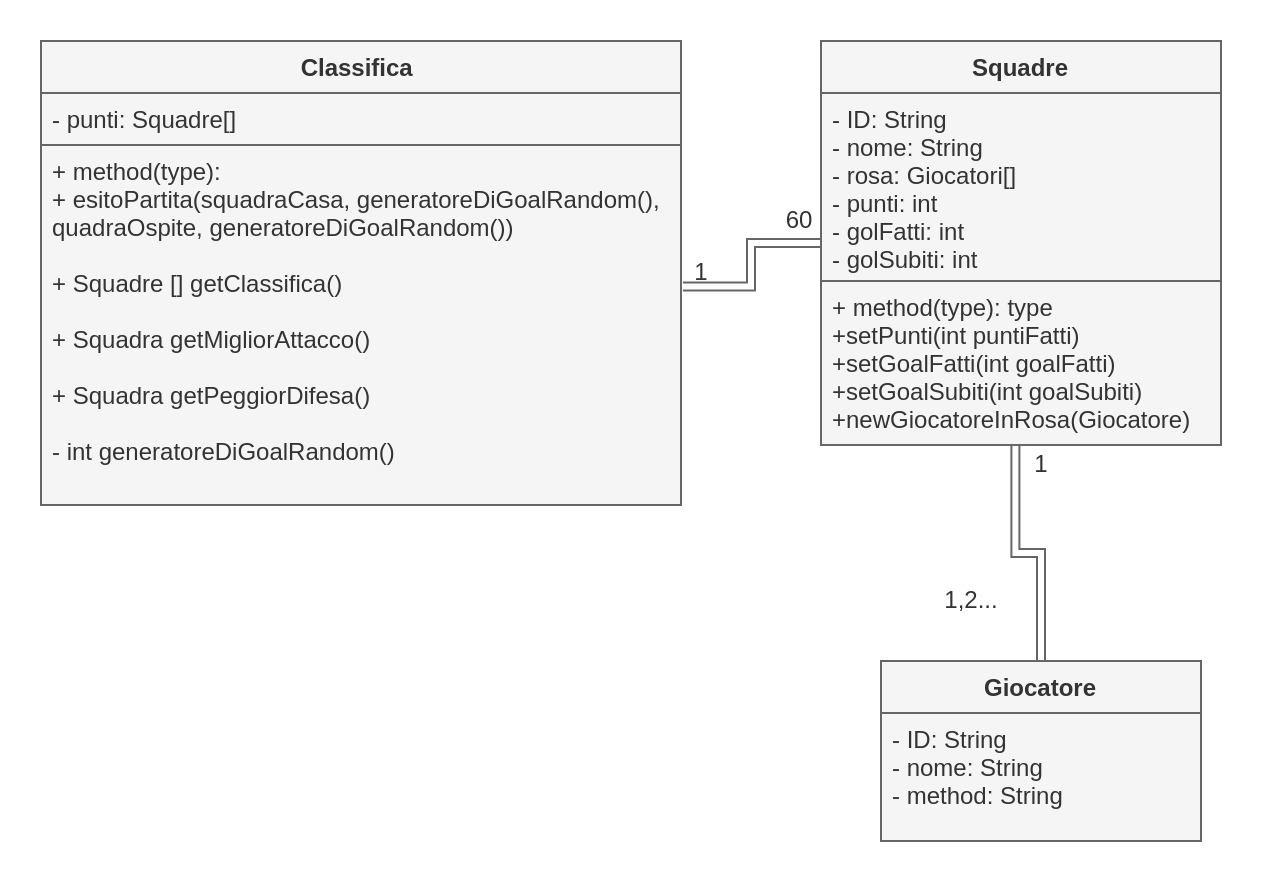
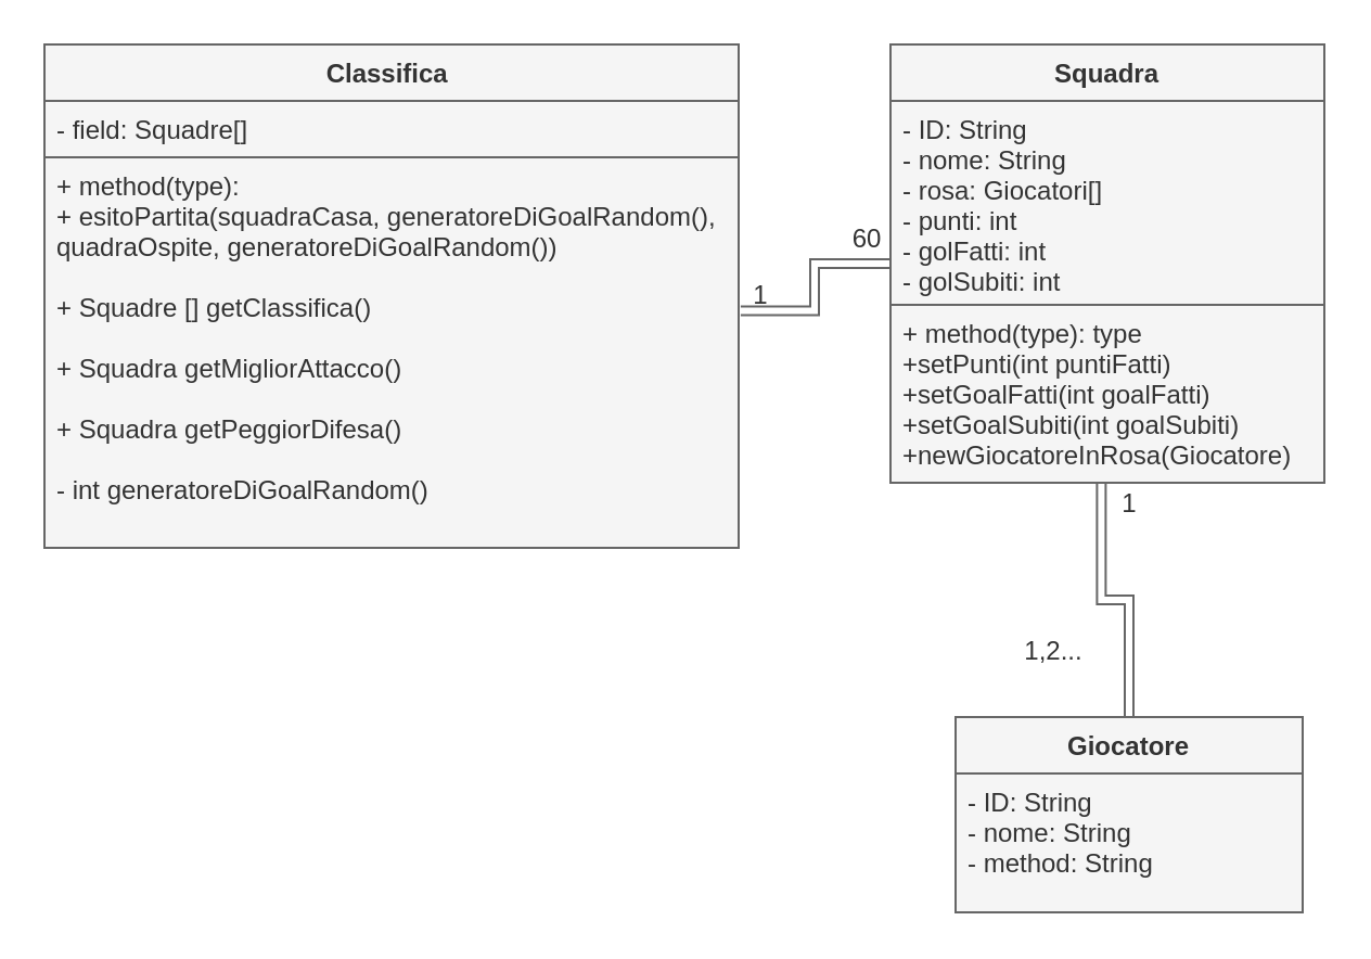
- <mxCell id="6" value="Squadre" style="swimlane;fontStyle=1;align=center;verticalAlign=top;childLayout=stackLayout;horizontal=1;startSize=26;horizontalStack=0;resizeParent=1;resizeParentMax=0;resizeLast=0;collapsible=1;marginBottom=0;labelBackgroundColor=none;labelBorderColor=none;fillColor=#f5f5f5;fontColor=#333333;strokeColor=#666666;" parent="1" vertex="1"><mxGeometry x="410" y="20" width="200" height="202" as="geometry"><mxRectangle x="410" y="40" width="80" height="26" as="alternateBounds" /></mxGeometry></mxCell>
+ <mxCell id="6" value="Squadra" style="swimlane;fontStyle=1;align=center;verticalAlign=top;childLayout=stackLayout;horizontal=1;startSize=26;horizontalStack=0;resizeParent=1;resizeParentMax=0;resizeLast=0;collapsible=1;marginBottom=0;labelBackgroundColor=none;labelBorderColor=none;fillColor=#f5f5f5;fontColor=#333333;strokeColor=#666666;" parent="1" vertex="1"><mxGeometry x="410" y="20" width="200" height="202" as="geometry"><mxRectangle x="410" y="40" width="80" height="26" as="alternateBounds" /></mxGeometry></mxCell>
- <mxCell id="3" value="- punti: Squadre[]" style="text;align=left;verticalAlign=top;spacingLeft=4;spacingRight=4;overflow=hidden;rotatable=0;points=[[0,0.5],[1,0.5]];portConstraint=eastwest;labelBackgroundColor=none;labelBorderColor=none;fillColor=#f5f5f5;fontColor=#333333;strokeColor=#666666;" parent="2" vertex="1"><mxGeometry y="26" width="320" height="26" as="geometry" /></mxCell>
+ <mxCell id="3" value="- field: Squadre[]" style="text;align=left;verticalAlign=top;spacingLeft=4;spacingRight=4;overflow=hidden;rotatable=0;points=[[0,0.5],[1,0.5]];portConstraint=eastwest;labelBackgroundColor=none;labelBorderColor=none;fillColor=#f5f5f5;fontColor=#333333;strokeColor=#666666;" parent="2" vertex="1"><mxGeometry y="26" width="320" height="26" as="geometry" /></mxCell>
